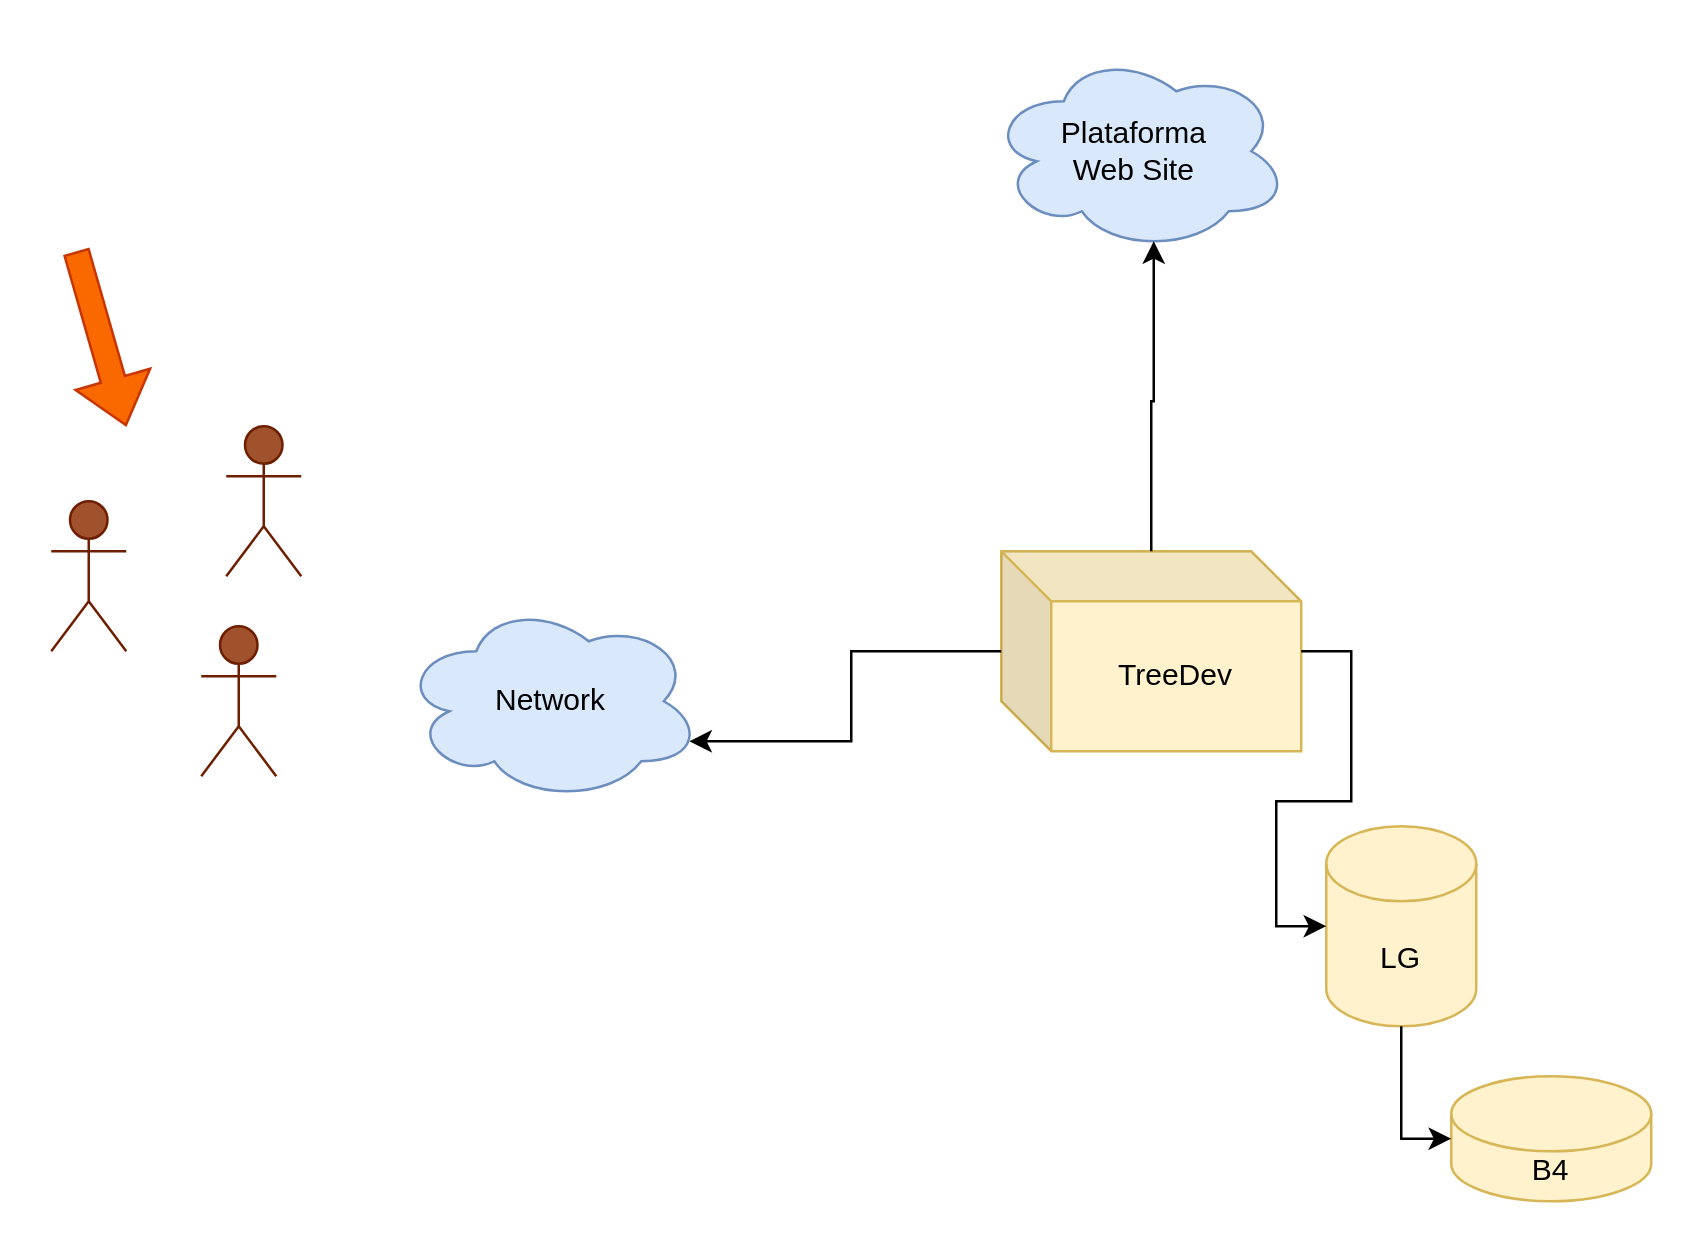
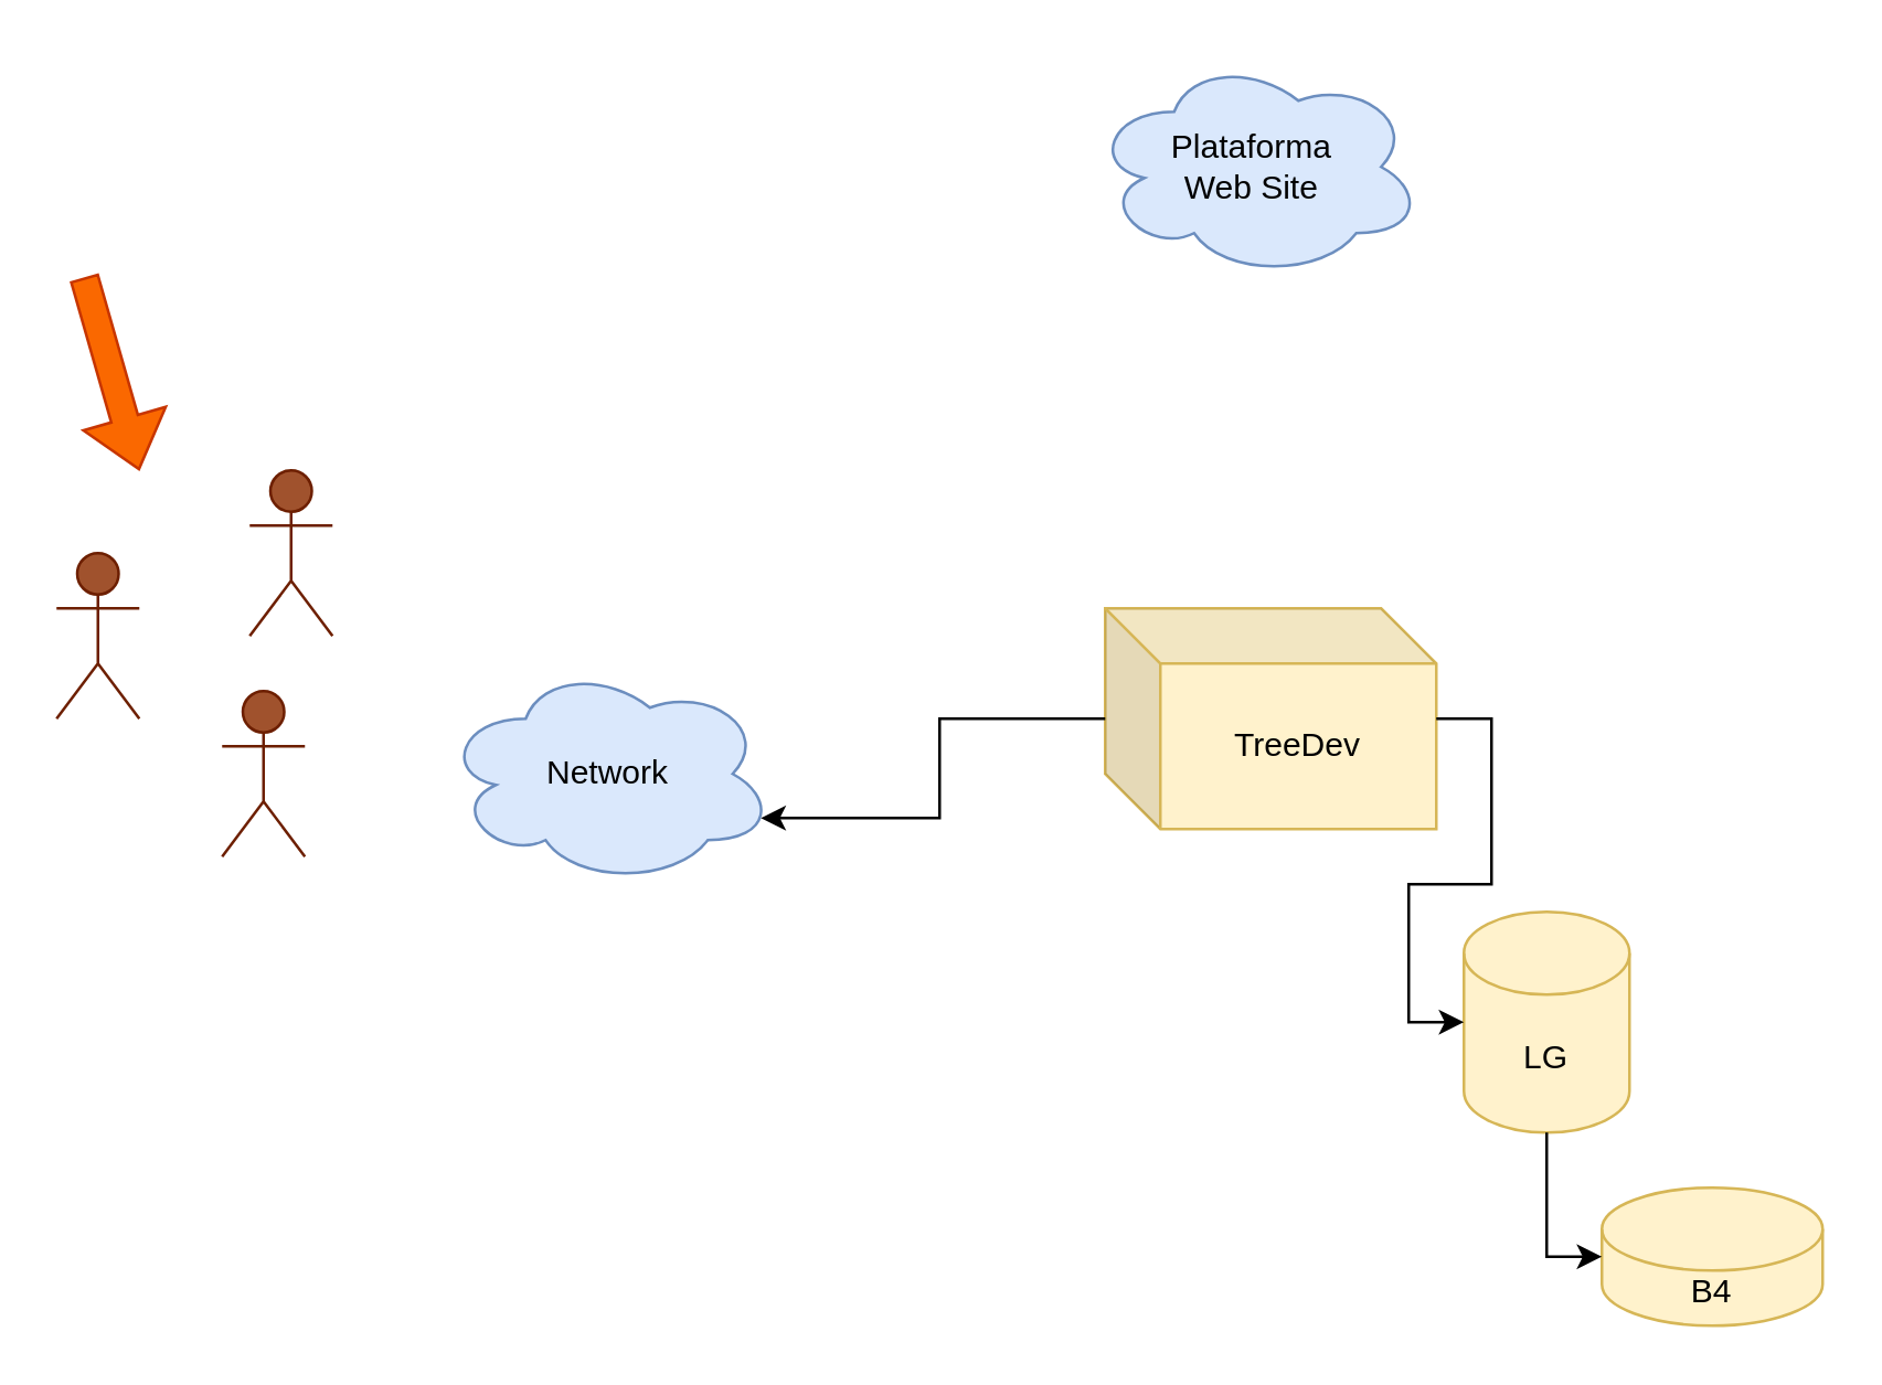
- <mxCell id="14" style="edgeStyle=orthogonalEdgeStyle;rounded=0;orthogonalLoop=1;jettySize=auto;html=1;entryX=0.55;entryY=0.95;entryDx=0;entryDy=0;entryPerimeter=0;" edge="1" parent="1" source="3" target="2"><mxGeometry relative="1" as="geometry" /></mxCell>
